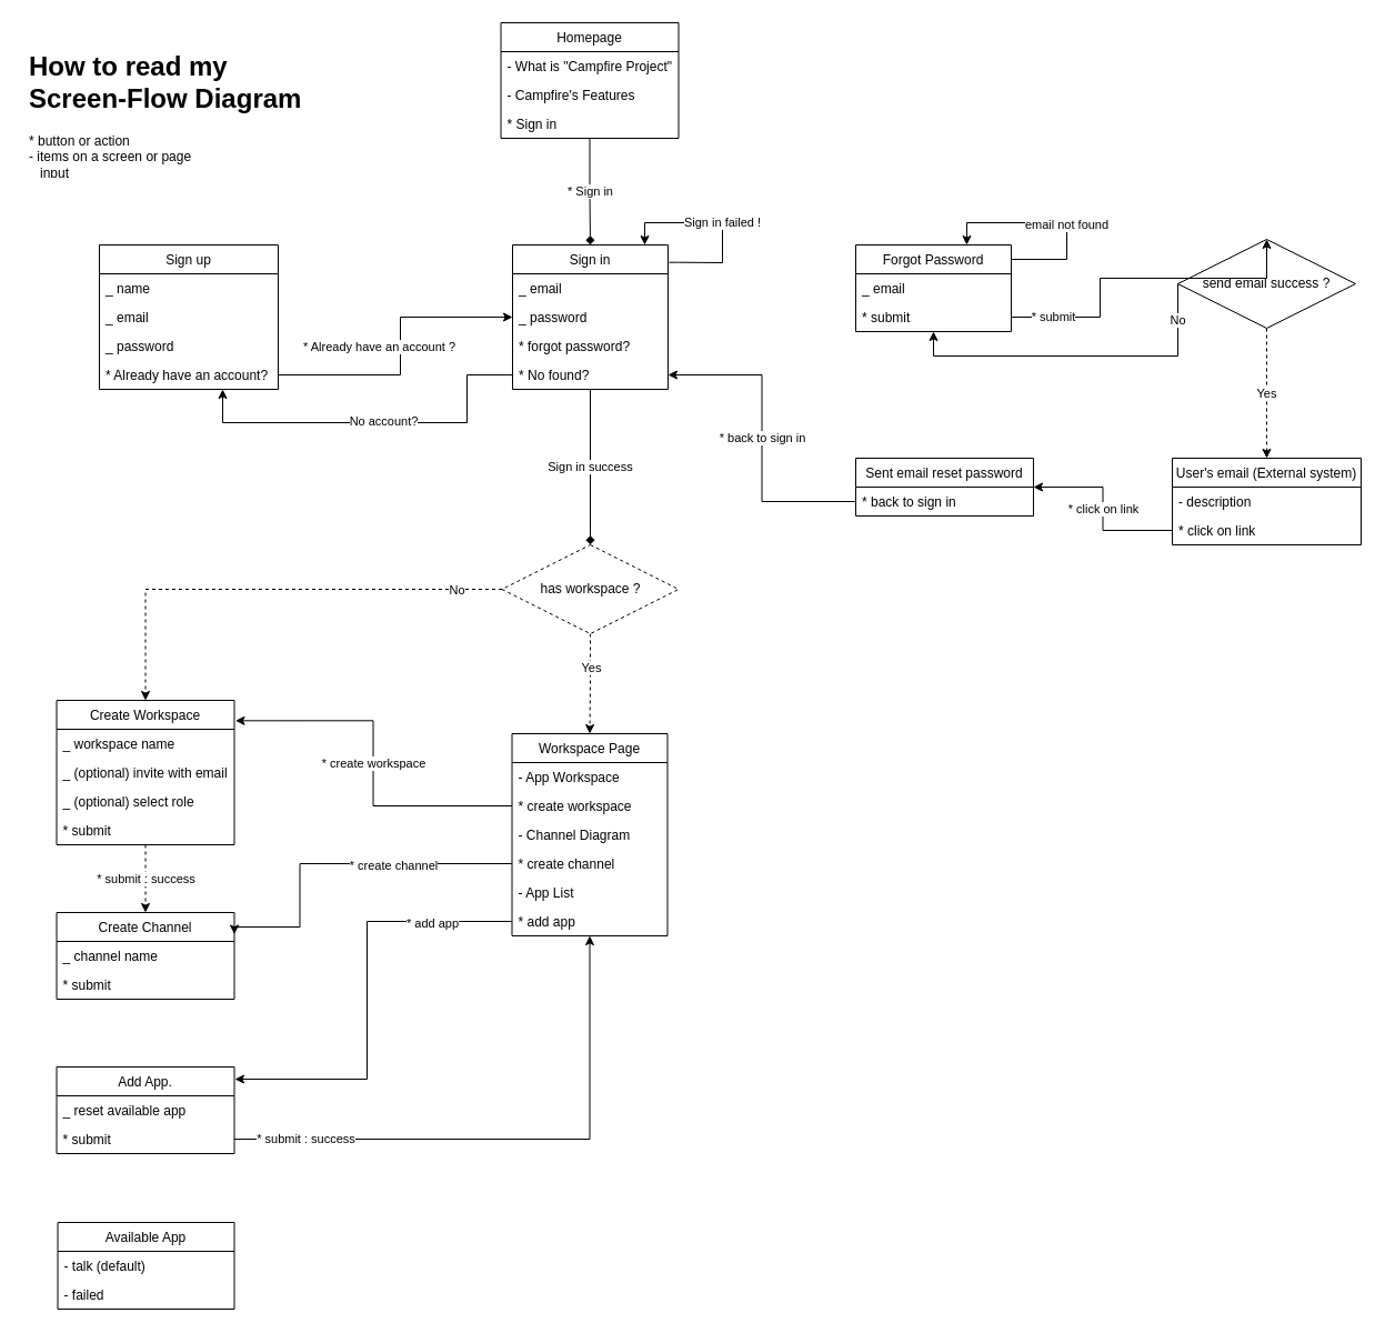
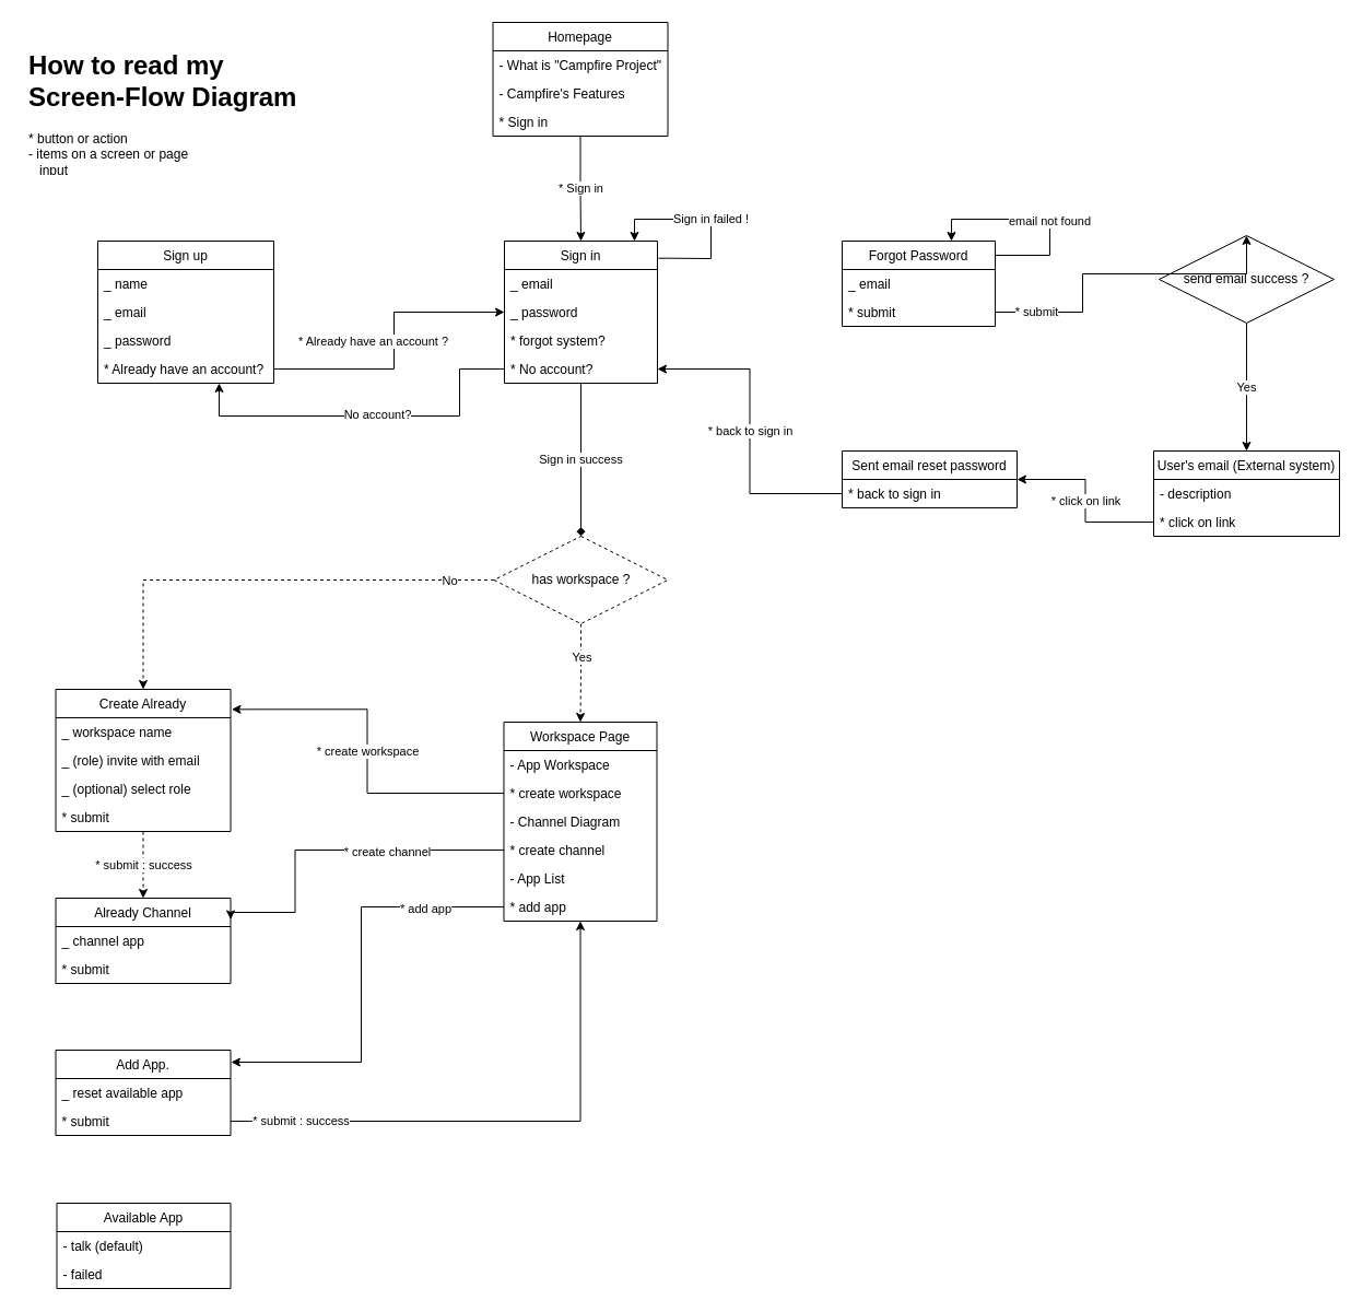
- <mxCell id="2" value="* Sign in" style="edgeStyle=orthogonalEdgeStyle;rounded=0;orthogonalLoop=1;jettySize=auto;html=1;entryX=0.5;entryY=0;entryDx=0;entryDy=0;strokeColor=#000000;endArrow=diamond;" edge="1" parent="1" source="3" target="8"><mxGeometry relative="1" as="geometry" /></mxCell>
+ <mxCell id="2" value="* Sign in" style="edgeStyle=orthogonalEdgeStyle;rounded=0;orthogonalLoop=1;jettySize=auto;html=1;entryX=0.5;entryY=0;entryDx=0;entryDy=0;strokeColor=#000000;" edge="1" parent="1" source="3" target="8"><mxGeometry relative="1" as="geometry" /></mxCell>
- <mxCell id="11" value="* forgot password?" style="text;strokeColor=none;fillColor=none;align=left;verticalAlign=top;spacingLeft=4;spacingRight=4;overflow=hidden;rotatable=0;points=[[0,0.5],[1,0.5]];portConstraint=eastwest;" vertex="1" parent="8"><mxGeometry y="78" width="140" height="26" as="geometry" /></mxCell>
+ <mxCell id="11" value="* forgot system?" style="text;strokeColor=none;fillColor=none;align=left;verticalAlign=top;spacingLeft=4;spacingRight=4;overflow=hidden;rotatable=0;points=[[0,0.5],[1,0.5]];portConstraint=eastwest;" vertex="1" parent="8"><mxGeometry y="78" width="140" height="26" as="geometry" /></mxCell>
- <mxCell id="69" value="No" style="edgeStyle=orthogonalEdgeStyle;rounded=0;orthogonalLoop=1;jettySize=auto;html=1;strokeColor=#000000;exitX=0;exitY=0.5;exitDx=0;exitDy=0;" edge="1" parent="1" source="70" target="55"><mxGeometry x="-0.787" relative="1" as="geometry"><Array as="points"><mxPoint x="840" y="320" /></Array><mxPoint as="offset" /></mxGeometry></mxCell>
- <mxCell id="68" value="Yes" style="edgeStyle=orthogonalEdgeStyle;rounded=0;orthogonalLoop=1;jettySize=auto;html=1;entryX=0.5;entryY=0;entryDx=0;entryDy=0;strokeColor=#000000;dashed=1;" edge="1" parent="1" source="70" target="64"><mxGeometry relative="1" as="geometry" /></mxCell>
+ <mxCell id="68" value="Yes" style="edgeStyle=orthogonalEdgeStyle;rounded=0;orthogonalLoop=1;jettySize=auto;html=1;entryX=0.5;entryY=0;entryDx=0;entryDy=0;strokeColor=#000000;" edge="1" parent="1" source="70" target="64"><mxGeometry relative="1" as="geometry" /></mxCell>
- <mxCell id="12" value="* No found?" style="text;strokeColor=none;fillColor=none;align=left;verticalAlign=top;spacingLeft=4;spacingRight=4;overflow=hidden;rotatable=0;points=[[0,0.5],[1,0.5]];portConstraint=eastwest;" vertex="1" parent="8"><mxGeometry y="104" width="140" height="26" as="geometry" /></mxCell>
+ <mxCell id="12" value="* No account?" style="text;strokeColor=none;fillColor=none;align=left;verticalAlign=top;spacingLeft=4;spacingRight=4;overflow=hidden;rotatable=0;points=[[0,0.5],[1,0.5]];portConstraint=eastwest;" vertex="1" parent="8"><mxGeometry y="104" width="140" height="26" as="geometry" /></mxCell>
- <mxCell id="26" value="Create Workspace" style="swimlane;fontStyle=0;childLayout=stackLayout;horizontal=1;startSize=26;horizontalStack=0;resizeParent=1;resizeParentMax=0;resizeLast=0;collapsible=1;marginBottom=0;" vertex="1" parent="1"><mxGeometry x="50.5" y="630" width="160" height="130" as="geometry" /></mxCell>
+ <mxCell id="26" value="Create Already" style="swimlane;fontStyle=0;childLayout=stackLayout;horizontal=1;startSize=26;horizontalStack=0;resizeParent=1;resizeParentMax=0;resizeLast=0;collapsible=1;marginBottom=0;" vertex="1" parent="1"><mxGeometry x="50.5" y="630" width="160" height="130" as="geometry" /></mxCell>
- <mxCell id="28" value="_ (optional) invite with email" style="text;strokeColor=none;fillColor=none;align=left;verticalAlign=top;spacingLeft=4;spacingRight=4;overflow=hidden;rotatable=0;points=[[0,0.5],[1,0.5]];portConstraint=eastwest;" vertex="1" parent="26"><mxGeometry y="52" width="160" height="26" as="geometry" /></mxCell>
+ <mxCell id="28" value="_ (role) invite with email" style="text;strokeColor=none;fillColor=none;align=left;verticalAlign=top;spacingLeft=4;spacingRight=4;overflow=hidden;rotatable=0;points=[[0,0.5],[1,0.5]];portConstraint=eastwest;" vertex="1" parent="26"><mxGeometry y="52" width="160" height="26" as="geometry" /></mxCell>
- <mxCell id="36" value="Create Channel" style="swimlane;fontStyle=0;childLayout=stackLayout;horizontal=1;startSize=26;horizontalStack=0;resizeParent=1;resizeParentMax=0;resizeLast=0;collapsible=1;marginBottom=0;" vertex="1" parent="1"><mxGeometry x="50.5" y="821" width="160" height="78" as="geometry" /></mxCell>
+ <mxCell id="36" value="Already Channel" style="swimlane;fontStyle=0;childLayout=stackLayout;horizontal=1;startSize=26;horizontalStack=0;resizeParent=1;resizeParentMax=0;resizeLast=0;collapsible=1;marginBottom=0;" vertex="1" parent="1"><mxGeometry x="50.5" y="821" width="160" height="78" as="geometry" /></mxCell>
- <mxCell id="37" value="_ channel name" style="text;strokeColor=none;fillColor=none;align=left;verticalAlign=top;spacingLeft=4;spacingRight=4;overflow=hidden;rotatable=0;points=[[0,0.5],[1,0.5]];portConstraint=eastwest;" vertex="1" parent="36"><mxGeometry y="26" width="160" height="26" as="geometry" /></mxCell>
+ <mxCell id="37" value="_ channel app" style="text;strokeColor=none;fillColor=none;align=left;verticalAlign=top;spacingLeft=4;spacingRight=4;overflow=hidden;rotatable=0;points=[[0,0.5],[1,0.5]];portConstraint=eastwest;" vertex="1" parent="36"><mxGeometry y="26" width="160" height="26" as="geometry" /></mxCell>
